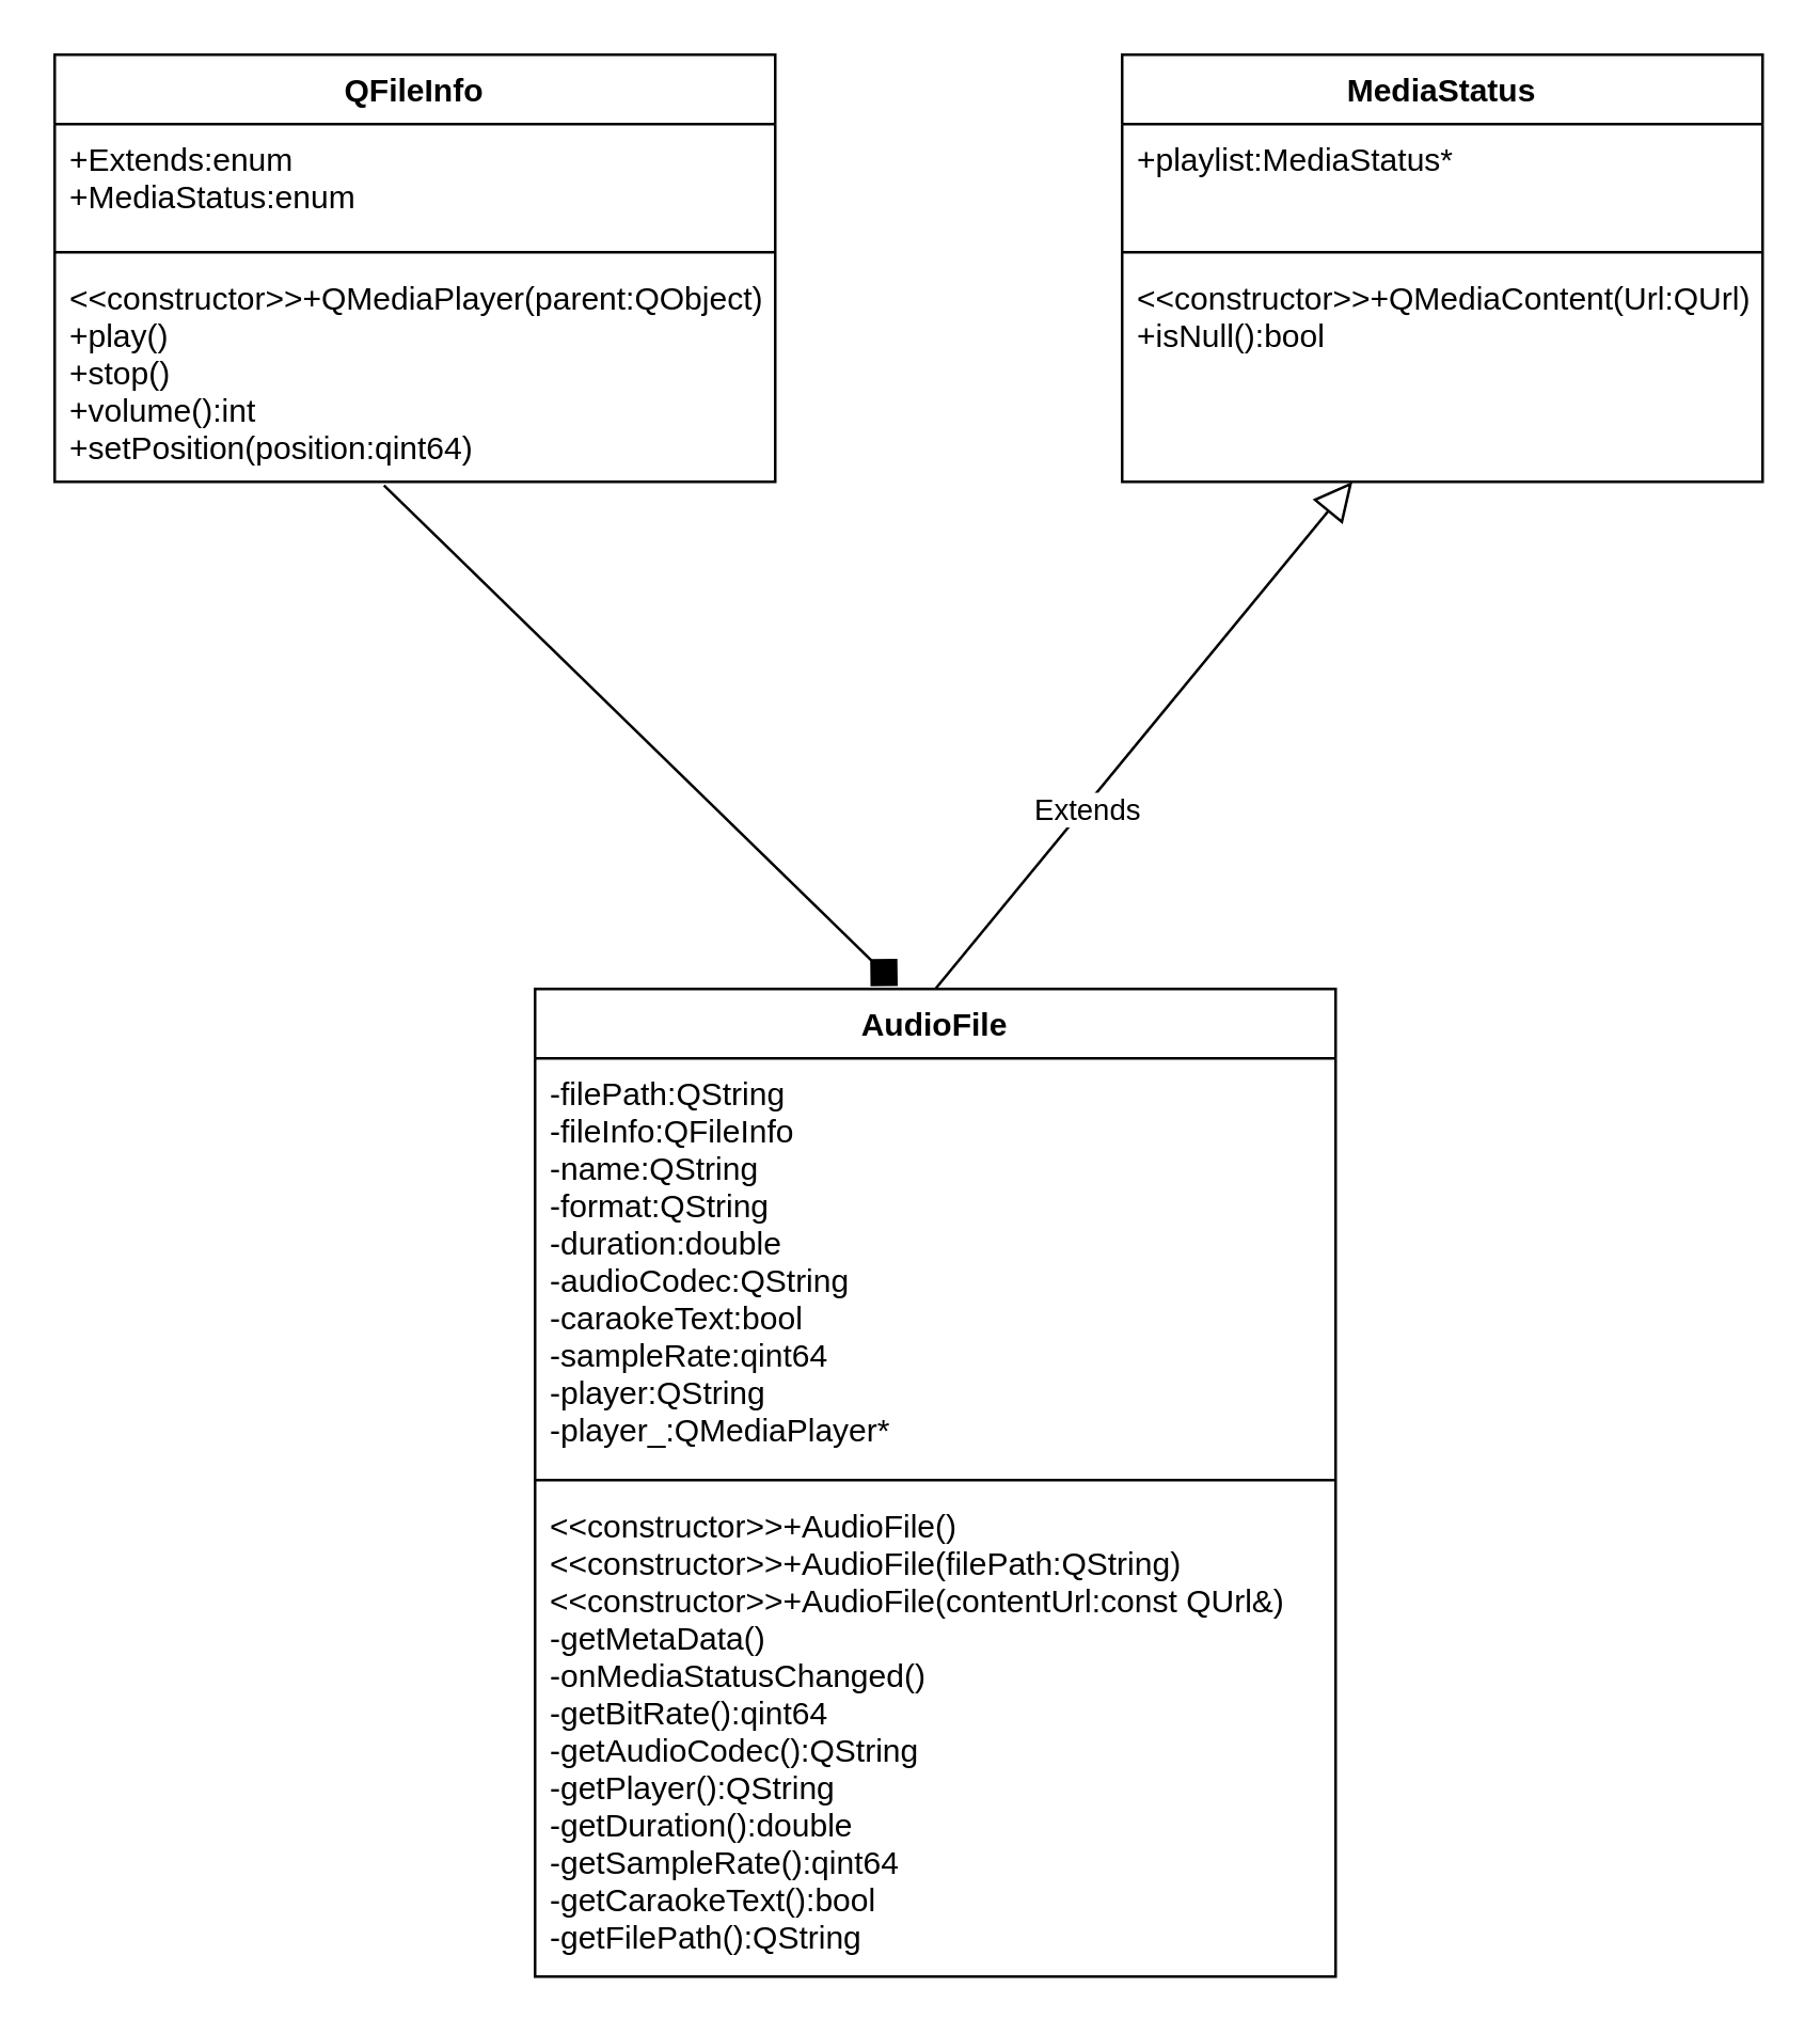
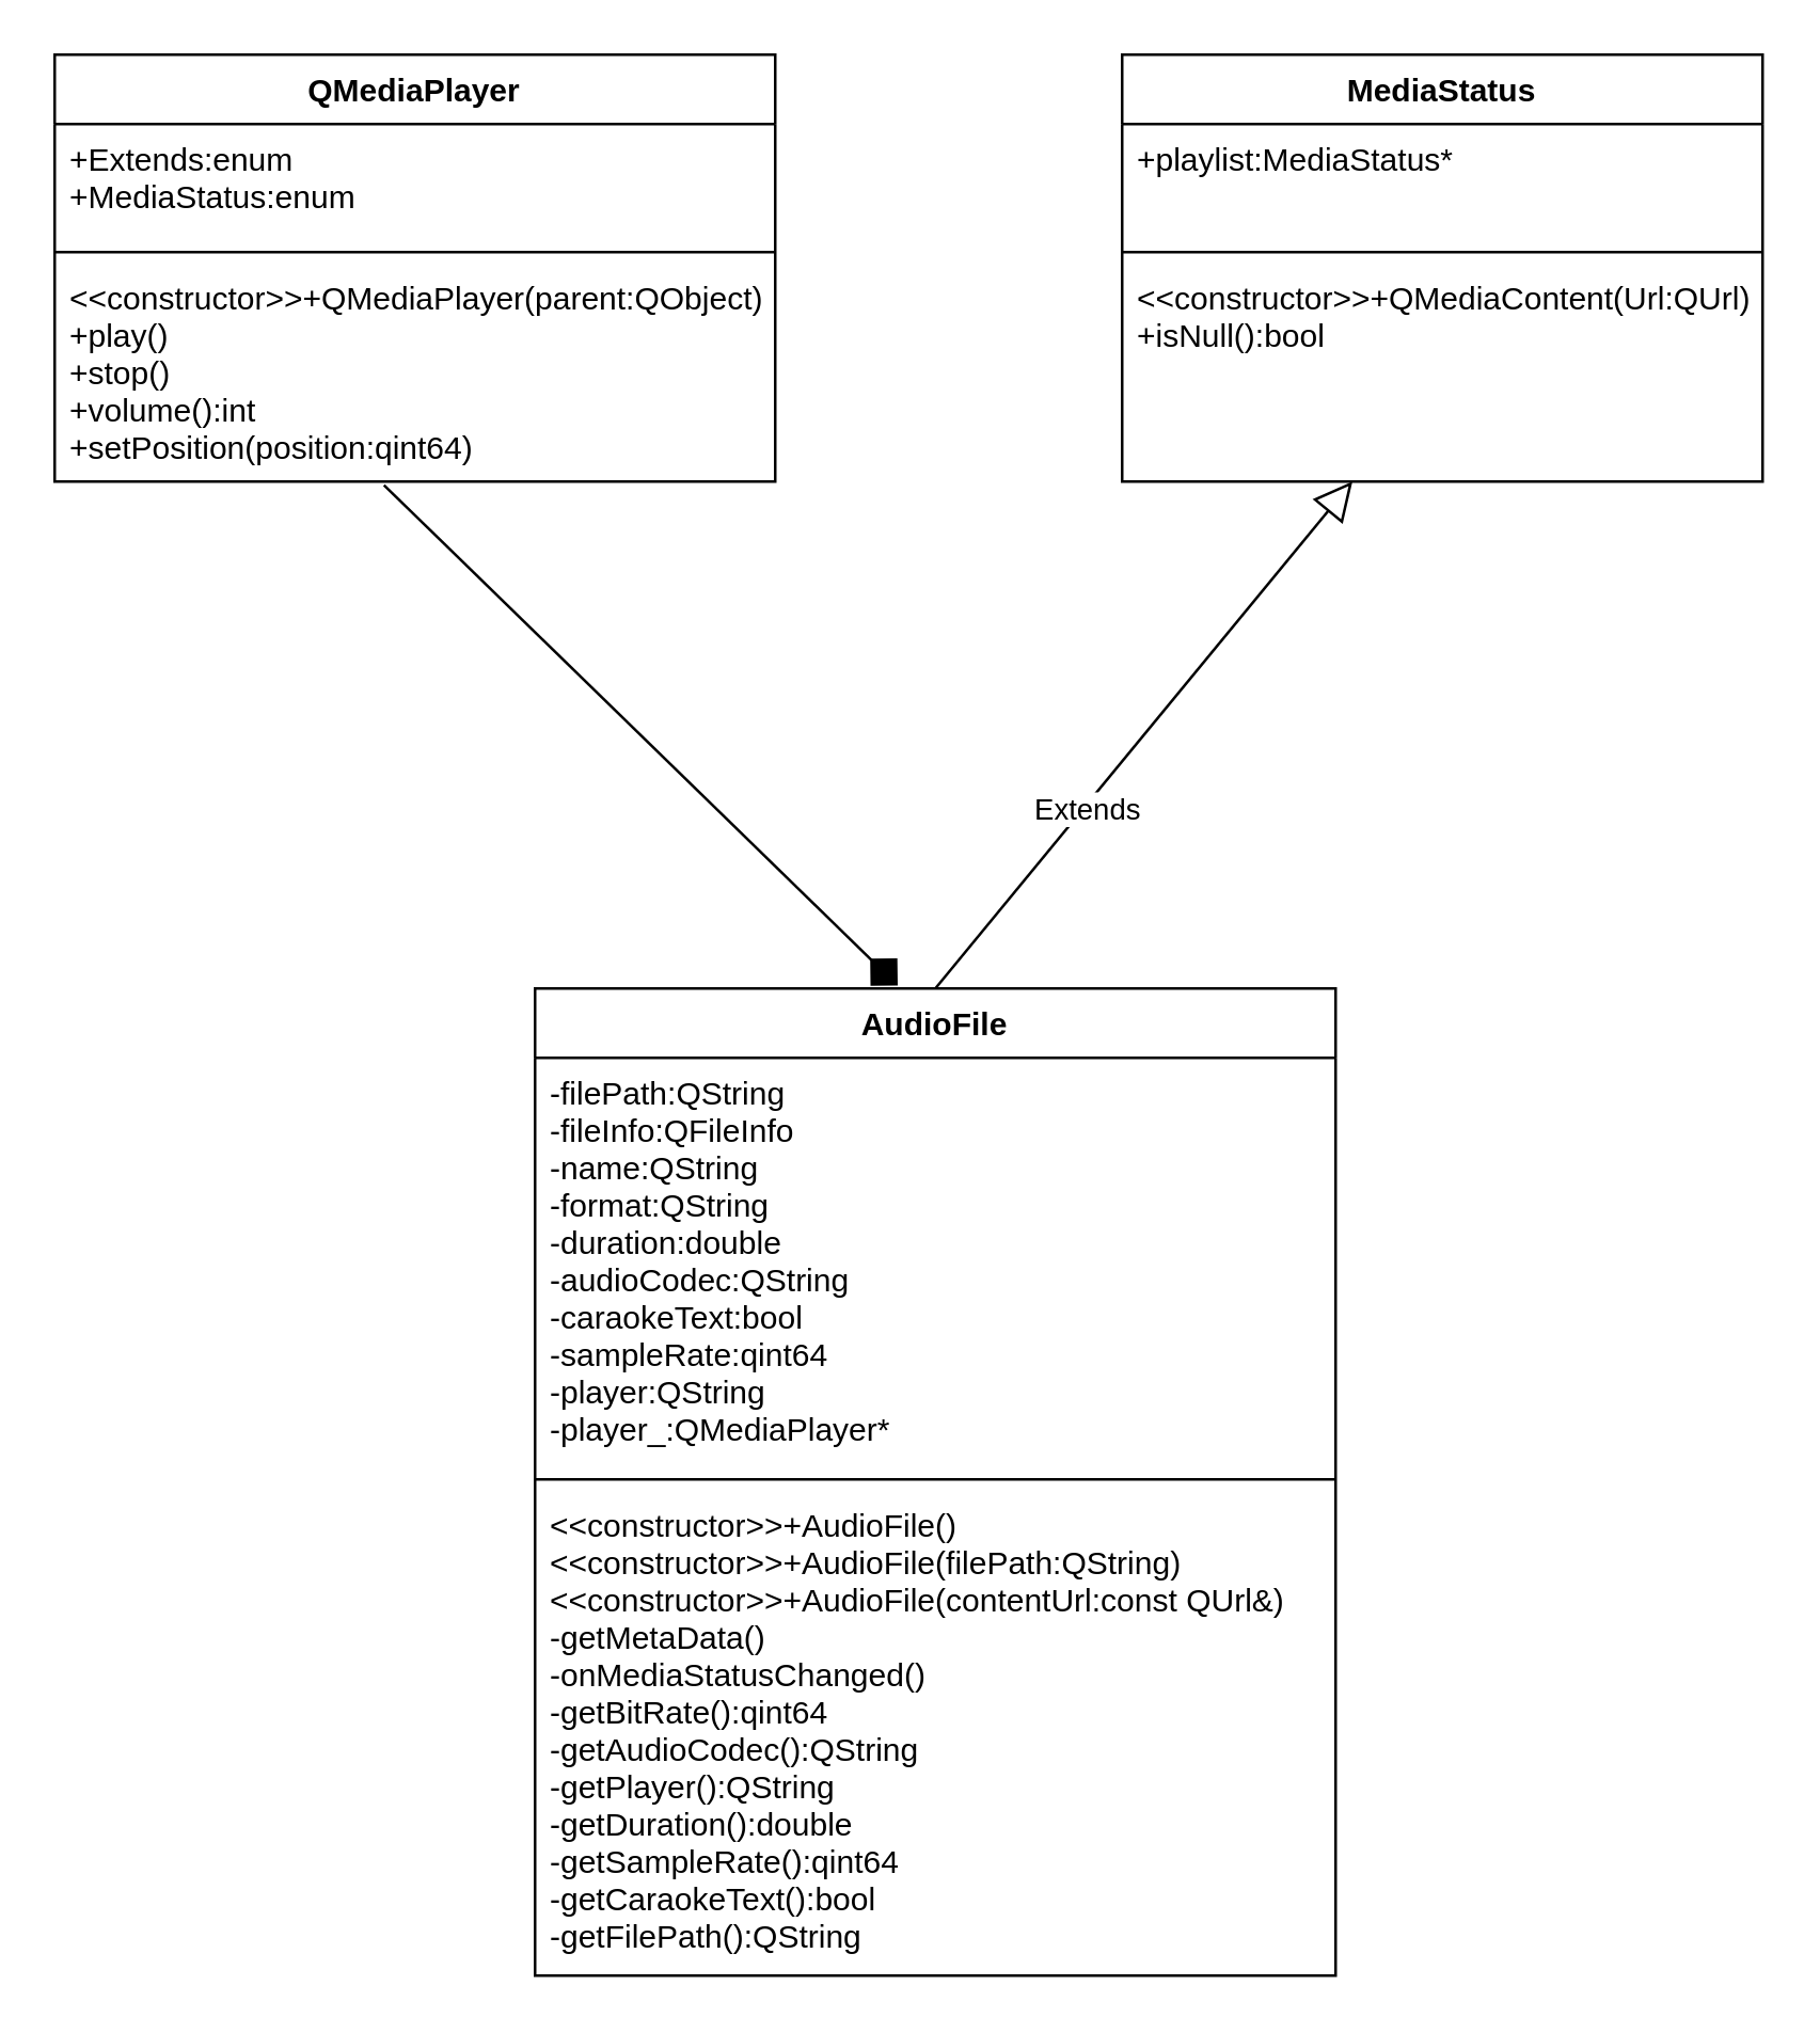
- <mxCell id="9" value="QFileInfo" style="swimlane;fontStyle=1;align=center;verticalAlign=top;childLayout=stackLayout;horizontal=1;startSize=26;horizontalStack=0;resizeParent=1;resizeParentMax=0;resizeLast=0;collapsible=1;marginBottom=0;" parent="1" vertex="1"><mxGeometry x="20" y="20" width="270" height="160" as="geometry" /></mxCell>
+ <mxCell id="9" value="QMediaPlayer" style="swimlane;fontStyle=1;align=center;verticalAlign=top;childLayout=stackLayout;horizontal=1;startSize=26;horizontalStack=0;resizeParent=1;resizeParentMax=0;resizeLast=0;collapsible=1;marginBottom=0;" parent="1" vertex="1"><mxGeometry x="20" y="20" width="270" height="160" as="geometry" /></mxCell>
